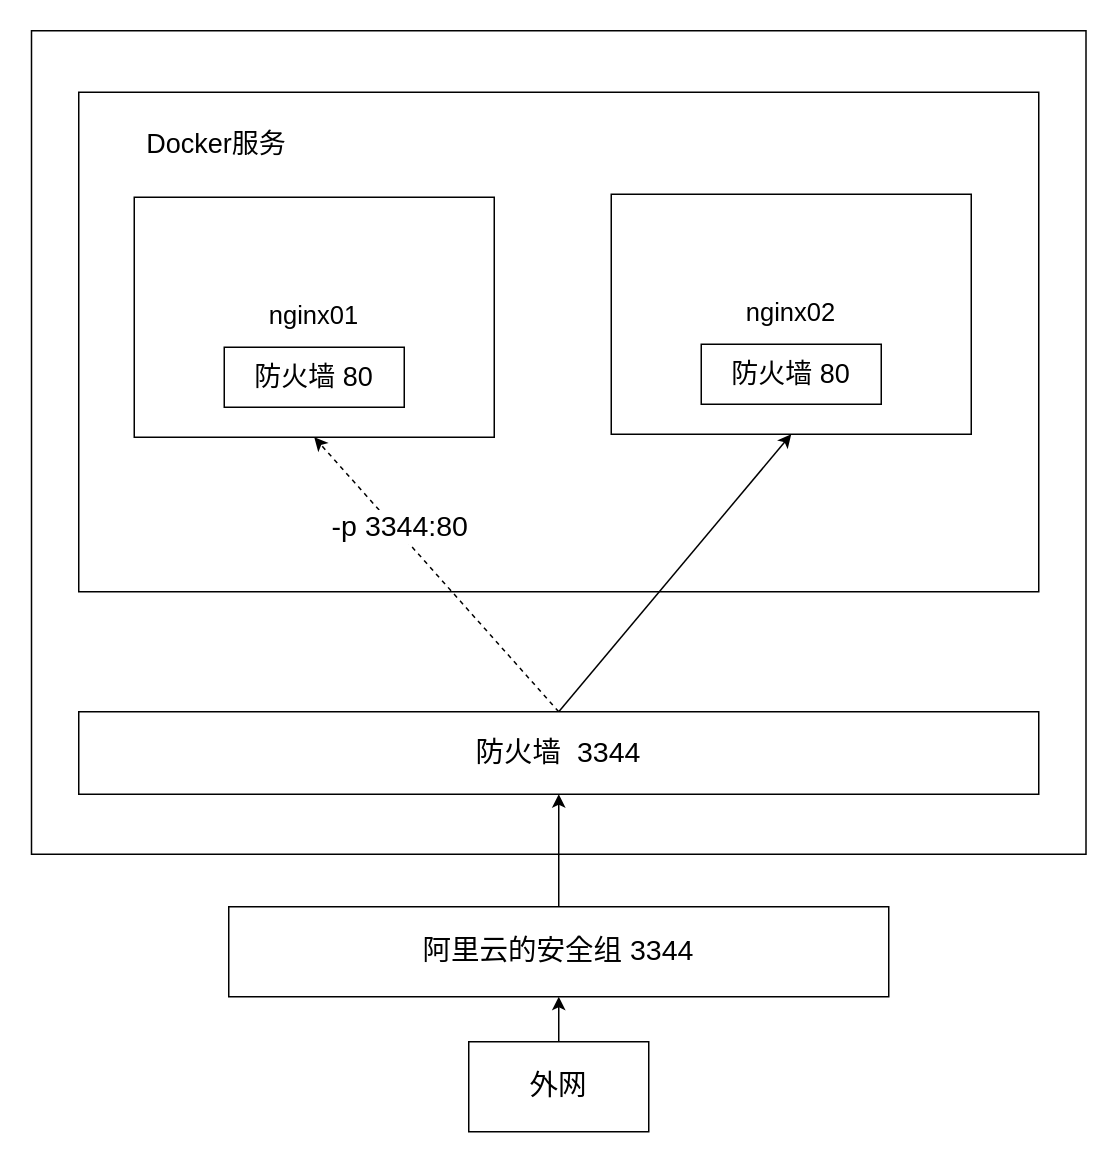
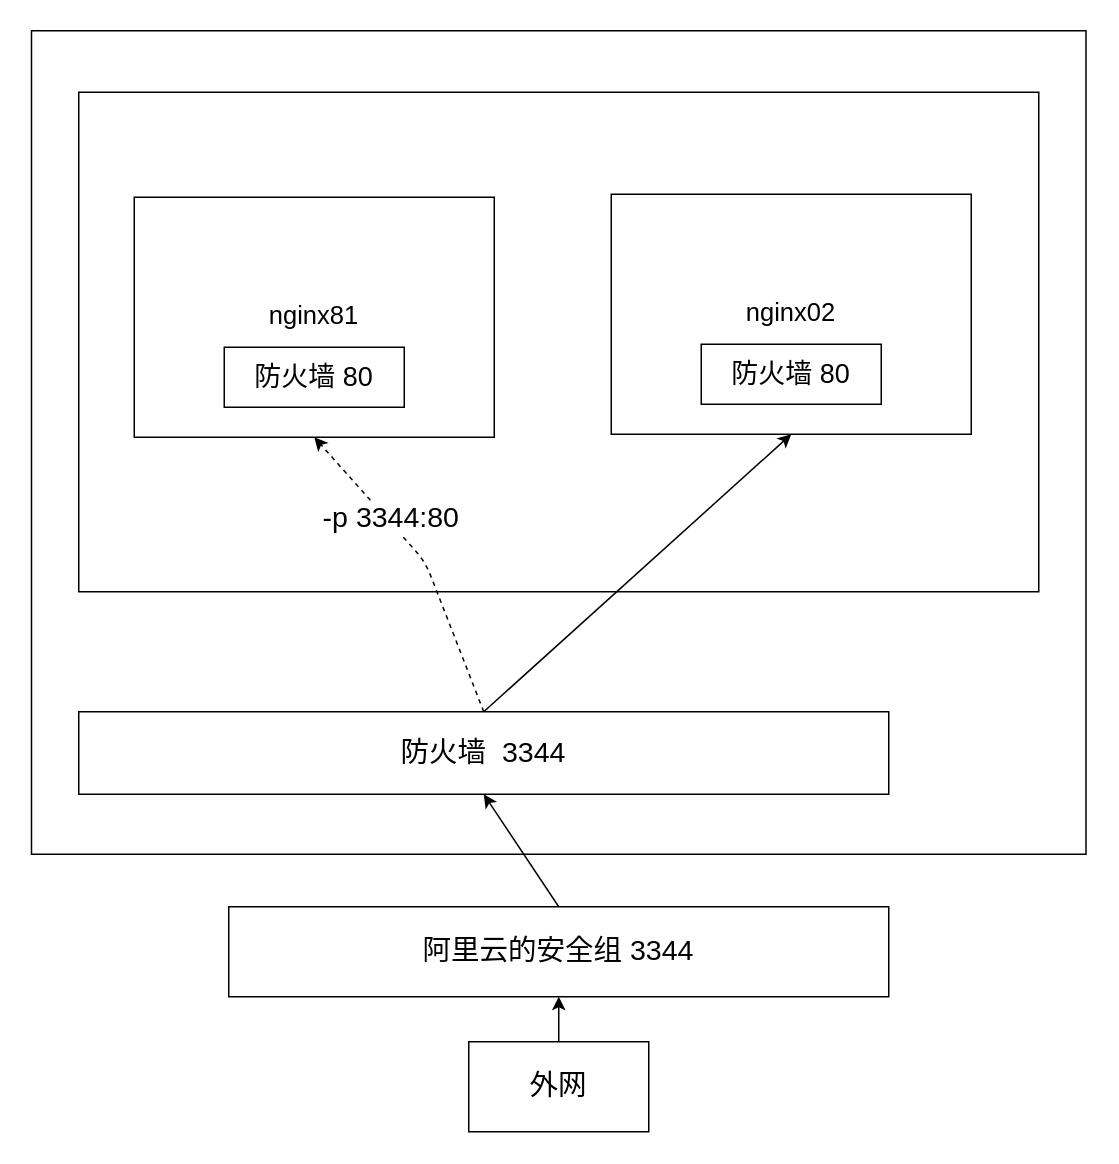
- <mxCell id="5" value="&lt;font style=&quot;font-size: 18px;&quot;&gt;Docker服务&lt;/font&gt;" style="text;html=1;strokeColor=none;fillColor=none;align=center;verticalAlign=middle;whiteSpace=wrap;rounded=0;fontSize=15;" vertex="1" parent="1"><mxGeometry x="89" y="81" width="110" height="30" as="geometry" /></mxCell>
- <mxCell id="4" value="&lt;font style=&quot;font-size: 17px;&quot;&gt;nginx01&lt;/font&gt;" style="rounded=0;whiteSpace=wrap;html=1;" vertex="1" parent="1"><mxGeometry x="89" y="131" width="240" height="160" as="geometry" /></mxCell>
+ <mxCell id="4" value="&lt;font style=&quot;font-size: 17px;&quot;&gt;nginx81&lt;/font&gt;" style="rounded=0;whiteSpace=wrap;html=1;" vertex="1" parent="1"><mxGeometry x="89" y="131" width="240" height="160" as="geometry" /></mxCell>
- <mxCell id="12" value="&lt;font style=&quot;font-size: 19px;&quot;&gt;防火墙&amp;nbsp; 3344&lt;/font&gt;" style="rounded=0;whiteSpace=wrap;html=1;fontSize=18;" vertex="1" parent="1"><mxGeometry x="52" y="474" width="640" height="55" as="geometry" /></mxCell>
+ <mxCell id="12" value="&lt;font style=&quot;font-size: 19px;&quot;&gt;防火墙&amp;nbsp; 3344&lt;/font&gt;" style="rounded=0;whiteSpace=wrap;html=1;fontSize=18;" vertex="1" parent="1"><mxGeometry x="52" y="474" width="540" height="55" as="geometry" /></mxCell>
